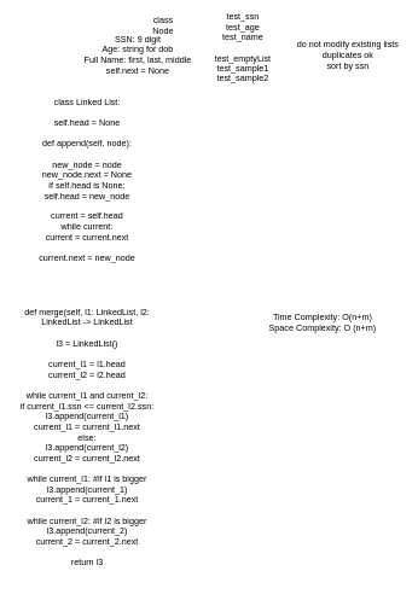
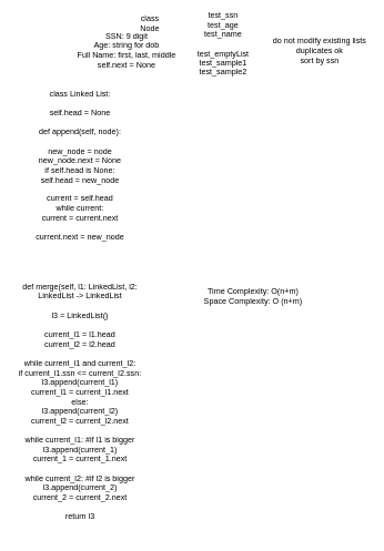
- <mxCell id="8" value="&lt;div&gt;Time Complexity: O(n+m)&lt;/div&gt;&lt;div&gt;Space Complexity: O (n+m)&lt;/div&gt;" style="text;html=1;align=center;verticalAlign=middle;whiteSpace=wrap;rounded=0;" vertex="1" parent="1"><mxGeometry x="360" y="430" width="170" height="30" as="geometry" /></mxCell>
+ <mxCell id="8" value="&lt;div&gt;Time Complexity: O(n+m)&lt;/div&gt;&lt;div&gt;Space Complexity: O (n+m)&lt;/div&gt;" style="text;html=1;align=center;verticalAlign=middle;whiteSpace=wrap;rounded=0;" vertex="1" parent="1"><mxGeometry x="295" y="430" width="170" height="30" as="geometry" /></mxCell>
